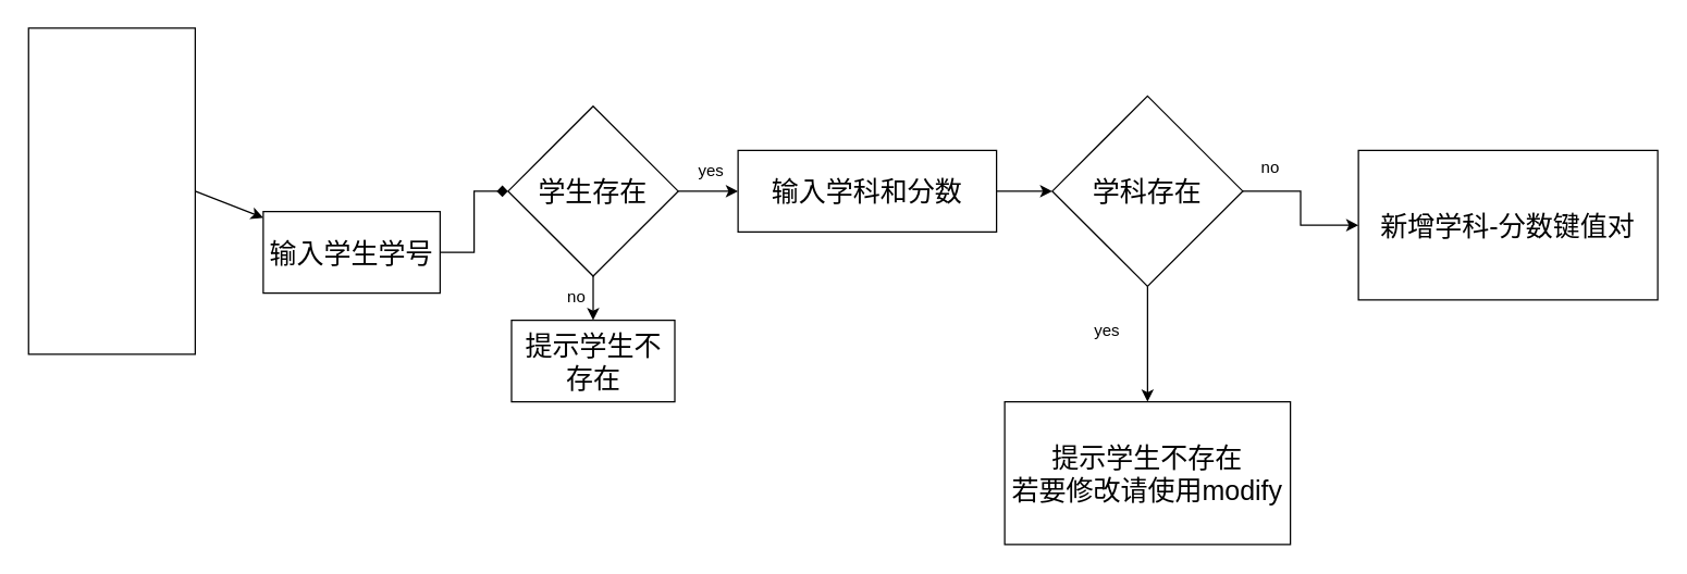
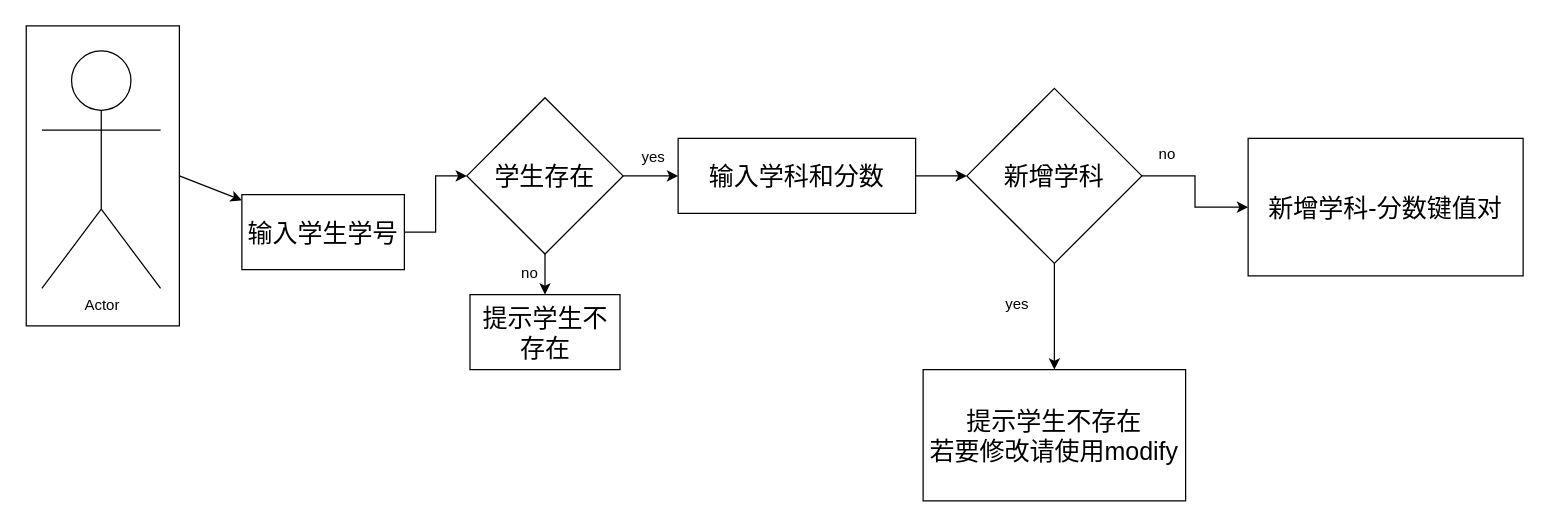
+ <mxCell id="3" value="Actor" style="shape=umlActor;verticalLabelPosition=bottom;verticalAlign=top;html=1;outlineConnect=0;" vertex="1" parent="1"><mxGeometry x="33" y="40" width="95" height="190" as="geometry" /></mxCell>
- <mxCell id="5" value="" style="edgeStyle=orthogonalEdgeStyle;rounded=0;orthogonalLoop=1;jettySize=auto;html=1;endArrow=diamond;" edge="1" parent="1" source="6" target="8"><mxGeometry relative="1" as="geometry" /></mxCell>
+ <mxCell id="5" value="" style="edgeStyle=orthogonalEdgeStyle;rounded=0;orthogonalLoop=1;jettySize=auto;html=1;" edge="1" parent="1" source="6" target="8"><mxGeometry relative="1" as="geometry" /></mxCell>
- <mxCell id="17" value="&lt;font style=&quot;font-size: 20px;&quot;&gt;学科存在&lt;/font&gt;" style="rhombus;whiteSpace=wrap;html=1;rounded=0;" vertex="1" parent="1"><mxGeometry x="773" y="70" width="140" height="140" as="geometry" /></mxCell>
+ <mxCell id="17" value="&lt;font style=&quot;font-size: 20px;&quot;&gt;新增学科&lt;/font&gt;" style="rhombus;whiteSpace=wrap;html=1;rounded=0;" vertex="1" parent="1"><mxGeometry x="773" y="70" width="140" height="140" as="geometry" /></mxCell>
